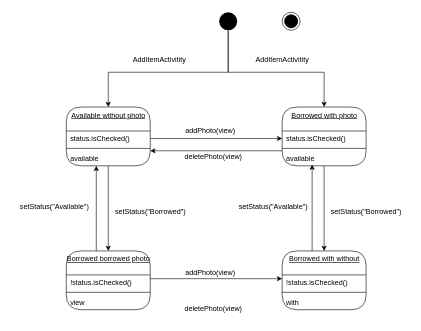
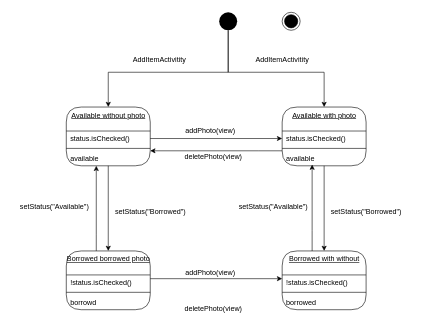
- <mxCell id="9" value="Borrowed with&amp;nbsp;photo" style="swimlane;fontStyle=4;align=center;verticalAlign=top;childLayout=stackLayout;horizontal=1;startSize=40;horizontalStack=0;resizeParent=1;resizeParentMax=0;resizeLast=0;collapsible=0;marginBottom=0;html=1;rounded=1;absoluteArcSize=1;arcSize=50;" vertex="1" parent="1"><mxGeometry x="470" y="178" width="140" height="98" as="geometry" /></mxCell>
+ <mxCell id="9" value="Available with&amp;nbsp;photo" style="swimlane;fontStyle=4;align=center;verticalAlign=top;childLayout=stackLayout;horizontal=1;startSize=40;horizontalStack=0;resizeParent=1;resizeParentMax=0;resizeLast=0;collapsible=0;marginBottom=0;html=1;rounded=1;absoluteArcSize=1;arcSize=50;" vertex="1" parent="1"><mxGeometry x="470" y="178" width="140" height="98" as="geometry" /></mxCell>
- <mxCell id="17" value="view" style="fillColor=none;strokeColor=none;align=left;verticalAlign=middle;spacingLeft=5;" vertex="1" parent="14"><mxGeometry y="73" width="140" height="25" as="geometry" /></mxCell>
+ <mxCell id="17" value="borrowd" style="fillColor=none;strokeColor=none;align=left;verticalAlign=middle;spacingLeft=5;" vertex="1" parent="14"><mxGeometry y="73" width="140" height="25" as="geometry" /></mxCell>
- <mxCell id="22" value="with" style="fillColor=none;strokeColor=none;align=left;verticalAlign=middle;spacingLeft=5;" vertex="1" parent="19"><mxGeometry y="73" width="140" height="25" as="geometry" /></mxCell>
+ <mxCell id="22" value="borrowed" style="fillColor=none;strokeColor=none;align=left;verticalAlign=middle;spacingLeft=5;" vertex="1" parent="19"><mxGeometry y="73" width="140" height="25" as="geometry" /></mxCell>
